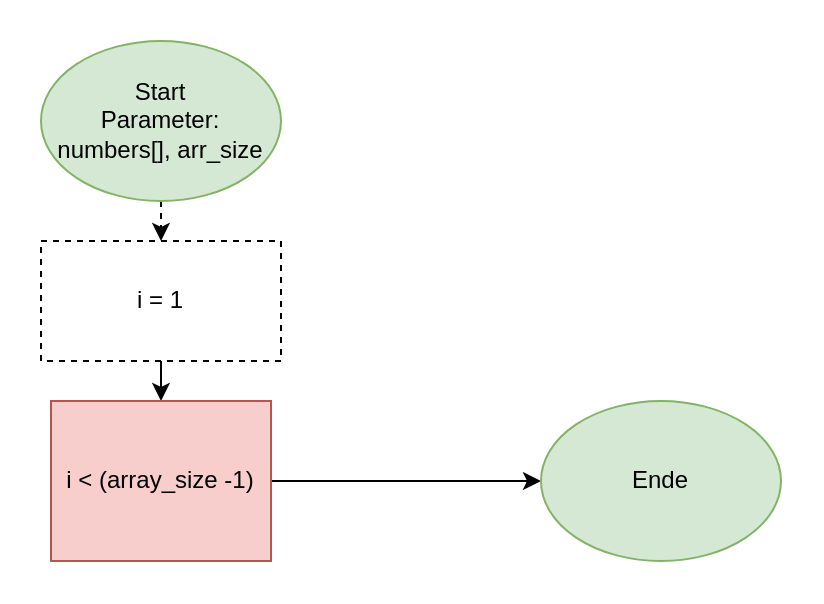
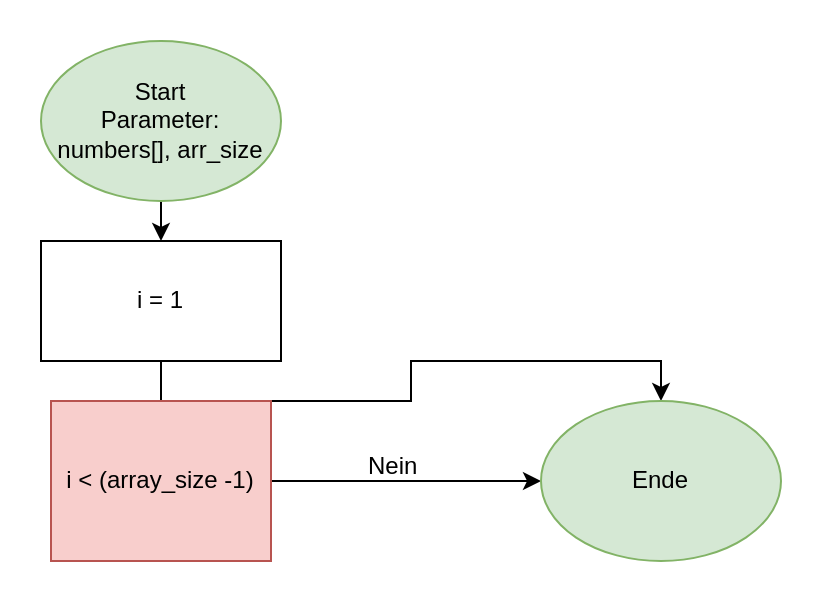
- <mxCell id="2" style="edgeStyle=orthogonalEdgeStyle;rounded=0;orthogonalLoop=1;jettySize=auto;html=1;exitX=0.5;exitY=1;exitDx=0;exitDy=0;entryX=0.5;entryY=0;entryDx=0;entryDy=0;dashed=1;" edge="1" parent="1" source="3" target="5"><mxGeometry relative="1" as="geometry" /></mxCell>
+ <mxCell id="2" style="edgeStyle=orthogonalEdgeStyle;rounded=0;orthogonalLoop=1;jettySize=auto;html=1;exitX=0.5;exitY=1;exitDx=0;exitDy=0;entryX=0.5;entryY=0;entryDx=0;entryDy=0;" edge="1" parent="1" source="3" target="5"><mxGeometry relative="1" as="geometry" /></mxCell>
- <mxCell id="5" value="i = 1" style="rounded=0;whiteSpace=wrap;html=1;dashed=1;" vertex="1" parent="1"><mxGeometry x="20" y="120" width="120" height="60" as="geometry" /></mxCell>
+ <mxCell id="5" value="i = 1" style="rounded=0;whiteSpace=wrap;html=1;" vertex="1" parent="1"><mxGeometry x="20" y="120" width="120" height="60" as="geometry" /></mxCell>
- <mxCell id="4" style="edgeStyle=orthogonalEdgeStyle;rounded=0;orthogonalLoop=1;jettySize=auto;html=1;exitX=0.5;exitY=1;exitDx=0;exitDy=0;entryX=0.5;entryY=0;entryDx=0;entryDy=0;" edge="1" parent="1" source="5" target="7"><mxGeometry relative="1" as="geometry" /></mxCell>
+ <mxCell id="4" style="edgeStyle=orthogonalEdgeStyle;rounded=0;orthogonalLoop=1;jettySize=auto;html=1;exitX=0.5;exitY=1;exitDx=0;exitDy=0;" edge="1" parent="1" source="5" target="8"><mxGeometry relative="1" as="geometry" /></mxCell>
+ <mxCell id="9" value="Nein" style="text;html=1;resizable=0;points=[];autosize=1;align=left;verticalAlign=top;spacingTop=-4;" vertex="1" parent="1"><mxGeometry x="182" y="223" width="40" height="20" as="geometry" /></mxCell>
